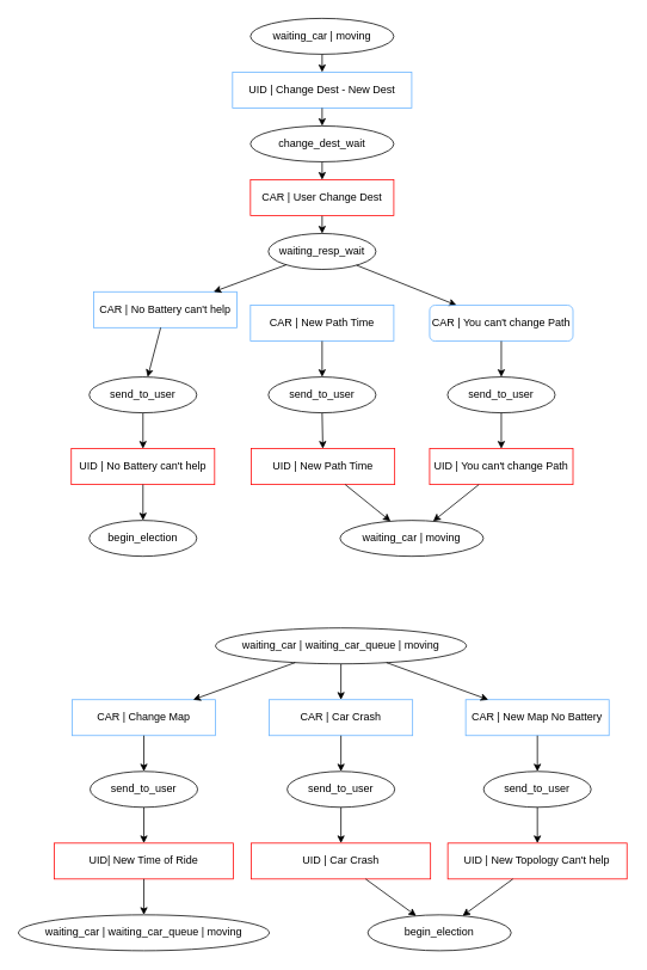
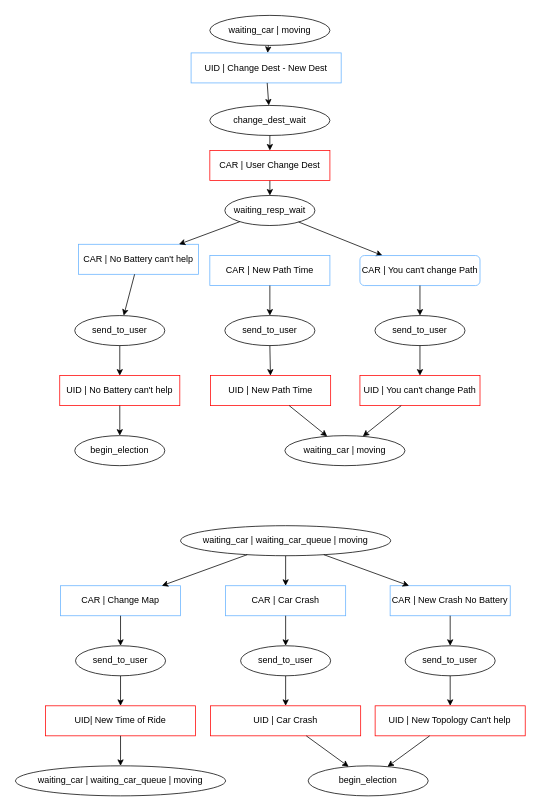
- <mxCell id="16" value="UID | Change Dest - New Dest" style="rounded=0;whiteSpace=wrap;html=1;strokeColor=#66B2FF;fillColor=none;" vertex="1" parent="1"><mxGeometry x="259" y="80" width="200" height="40" as="geometry" /></mxCell>
+ <mxCell id="16" value="UID | Change Dest - New Dest" style="rounded=0;whiteSpace=wrap;html=1;strokeColor=#66B2FF;fillColor=none;" vertex="1" parent="1"><mxGeometry x="254" y="70" width="200" height="40" as="geometry" /></mxCell>
- <mxCell id="4" value="CAR | New Map No Battery" style="rounded=0;whiteSpace=wrap;html=1;strokeColor=#66B2FF;fillColor=none;" vertex="1" parent="1"><mxGeometry x="519.25" y="780" width="160" height="40" as="geometry" /></mxCell>
+ <mxCell id="4" value="CAR | New Crash No Battery" style="rounded=0;whiteSpace=wrap;html=1;strokeColor=#66B2FF;fillColor=none;" vertex="1" parent="1"><mxGeometry x="519.25" y="780" width="160" height="40" as="geometry" /></mxCell>
